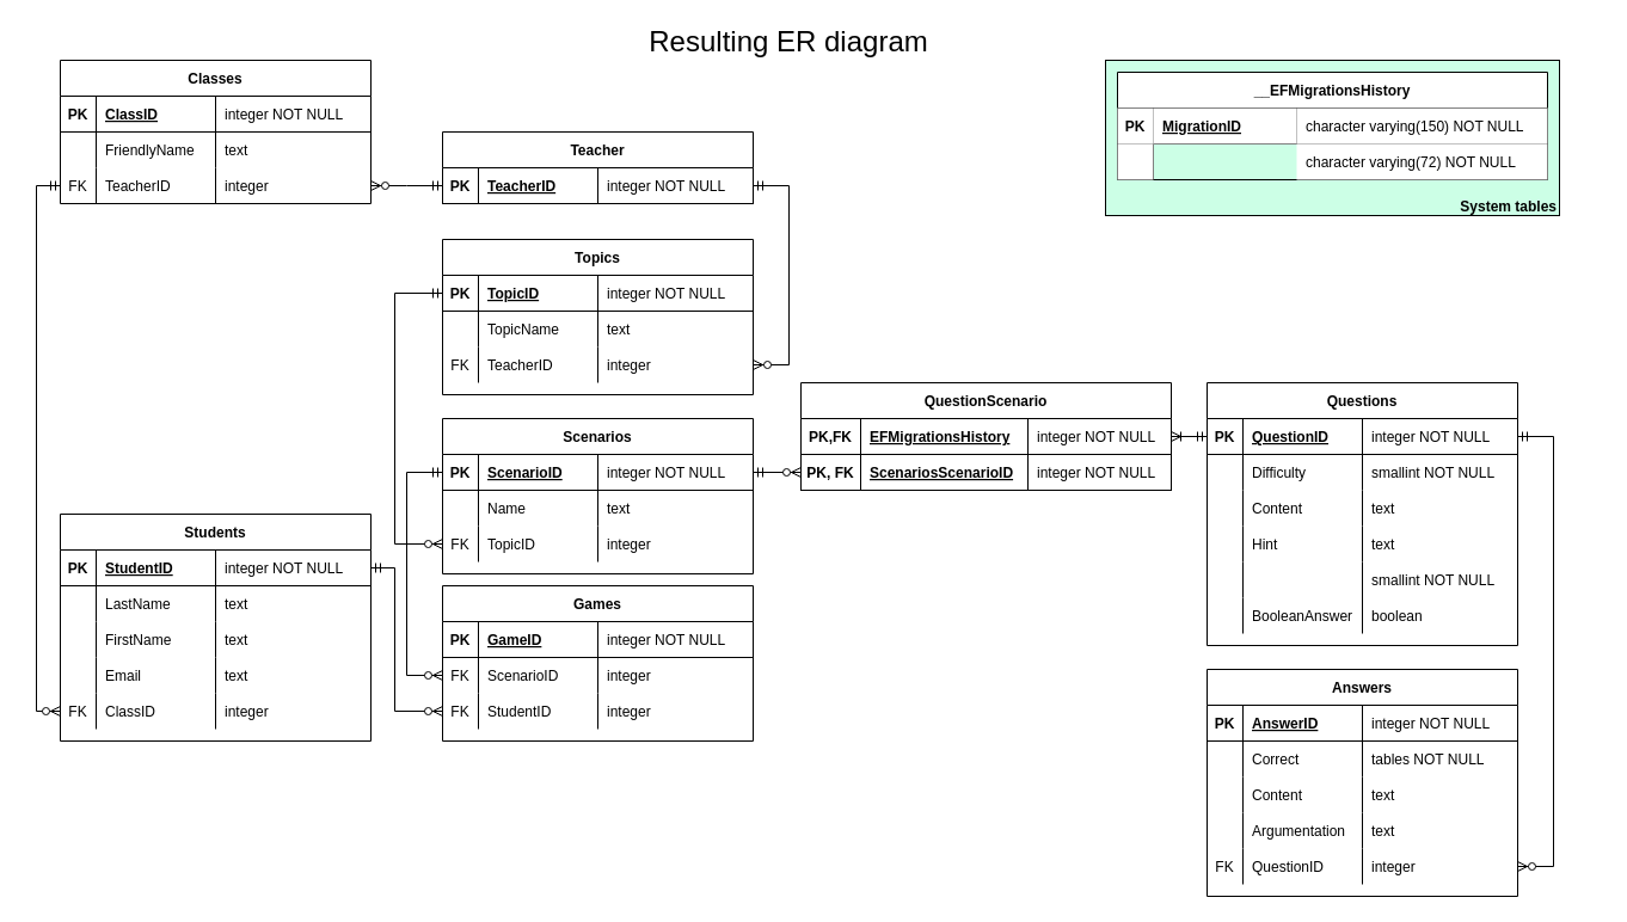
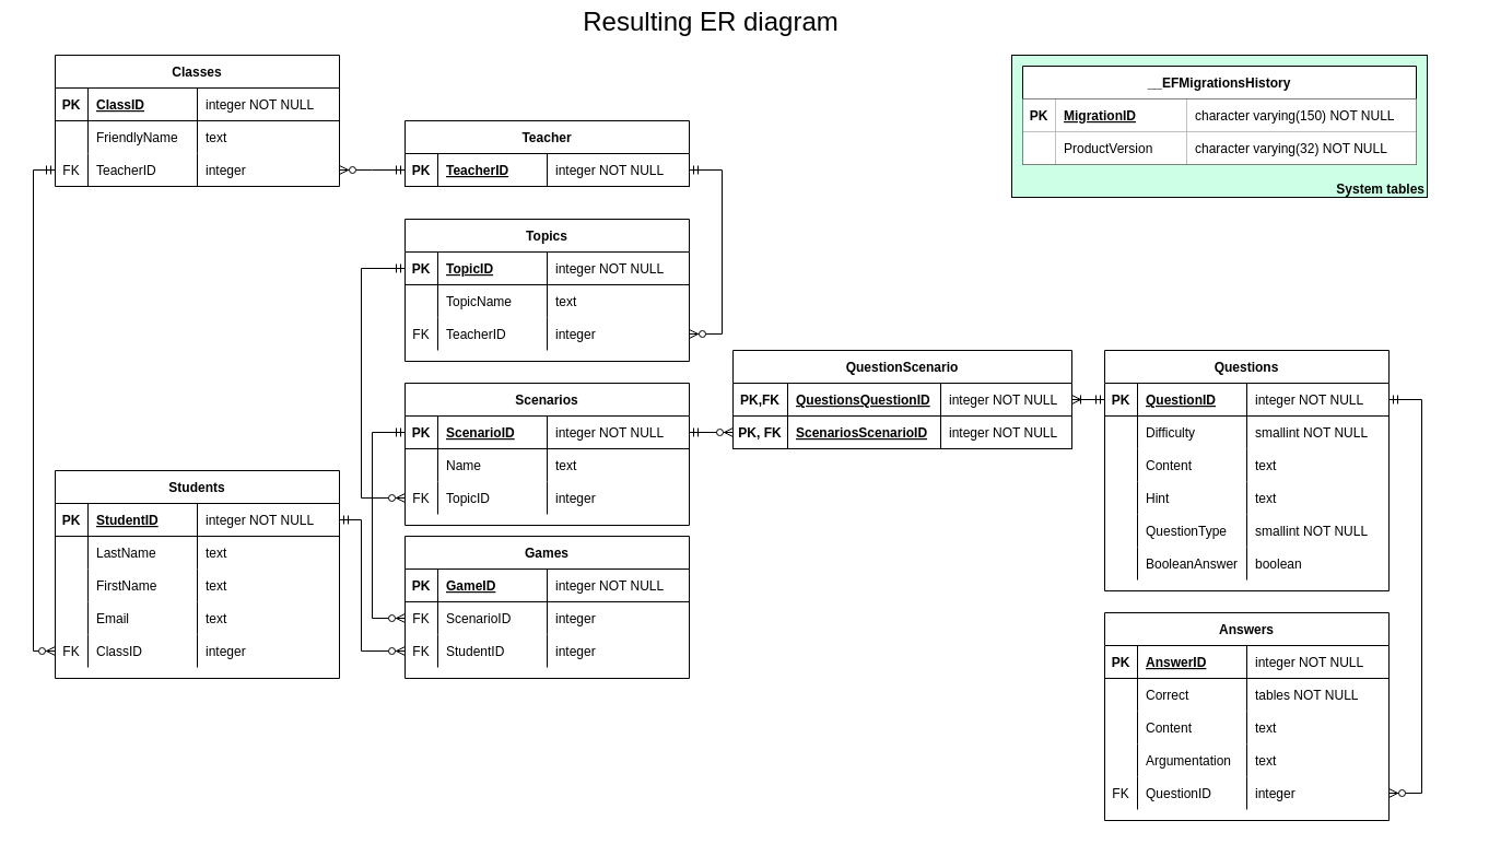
- <mxCell id="156" value="&lt;font style=&quot;font-size: 24px&quot;&gt;Resulting ER diagram&lt;/font&gt;" style="text;html=1;strokeColor=none;fillColor=none;align=center;verticalAlign=middle;whiteSpace=wrap;rounded=0;" parent="1" vertex="1"><mxGeometry width="1280" height="30" as="geometry" x="20" y="20" /></mxCell>
+ <mxCell id="156" value="&lt;font style=&quot;font-size: 24px&quot;&gt;Resulting ER diagram&lt;/font&gt;" style="text;html=1;strokeColor=none;fillColor=none;align=center;verticalAlign=middle;whiteSpace=wrap;rounded=0;" parent="1" vertex="1"><mxGeometry x="10" y="5" width="1280" height="30" as="geometry" /></mxCell>
+ <mxCell id="154" value="ProductVersion" style="shape=partialRectangle;overflow=hidden;connectable=0;fillColor=#FFFFFF;top=0;left=0;bottom=0;right=0;align=left;spacingLeft=6;" parent="152" vertex="1"><mxGeometry x="30" width="120" height="30" as="geometry"><mxRectangle width="120" height="30" as="alternateBounds" /></mxGeometry></mxCell>
- <mxCell id="155" value="character varying(72) NOT NULL" style="shape=partialRectangle;overflow=hidden;connectable=0;fillColor=#FFFFFF;top=0;left=0;bottom=0;right=0;align=left;spacingLeft=6;" parent="152" vertex="1"><mxGeometry x="150" width="210" height="30" as="geometry"><mxRectangle width="210" height="30" as="alternateBounds" /></mxGeometry></mxCell>
+ <mxCell id="155" value="character varying(32) NOT NULL" style="shape=partialRectangle;overflow=hidden;connectable=0;fillColor=#FFFFFF;top=0;left=0;bottom=0;right=0;align=left;spacingLeft=6;" parent="152" vertex="1"><mxGeometry x="150" width="210" height="30" as="geometry"><mxRectangle width="210" height="30" as="alternateBounds" /></mxGeometry></mxCell>
- <mxCell id="52" value="EFMigrationsHistory" style="shape=partialRectangle;overflow=hidden;connectable=0;fillColor=none;top=0;left=0;bottom=0;right=0;align=left;spacingLeft=6;fontStyle=5;strokeColor=none;" parent="50" vertex="1"><mxGeometry x="50" width="140" height="30" as="geometry"><mxRectangle width="140" height="30" as="alternateBounds" /></mxGeometry></mxCell>
+ <mxCell id="52" value="QuestionsQuestionID" style="shape=partialRectangle;overflow=hidden;connectable=0;fillColor=none;top=0;left=0;bottom=0;right=0;align=left;spacingLeft=6;fontStyle=5;strokeColor=none;" parent="50" vertex="1"><mxGeometry x="50" width="140" height="30" as="geometry"><mxRectangle width="140" height="30" as="alternateBounds" /></mxGeometry></mxCell>
+ <mxCell id="77" value="QuestionType" style="shape=partialRectangle;overflow=hidden;connectable=0;fillColor=none;top=0;left=0;bottom=0;right=0;align=left;spacingLeft=6;" parent="75" vertex="1"><mxGeometry x="30" width="100" height="30" as="geometry"><mxRectangle width="100" height="30" as="alternateBounds" /></mxGeometry></mxCell>
